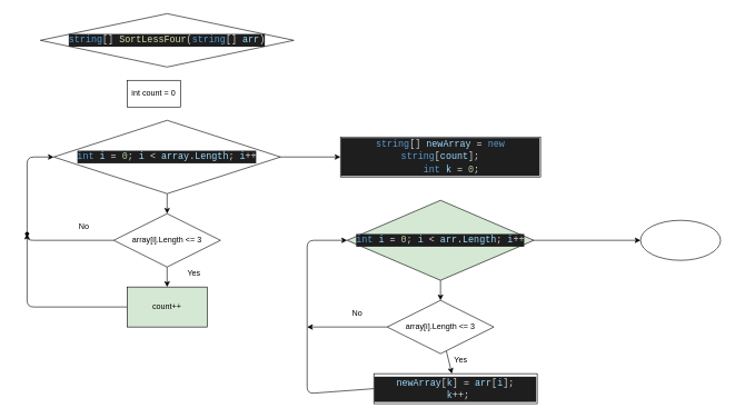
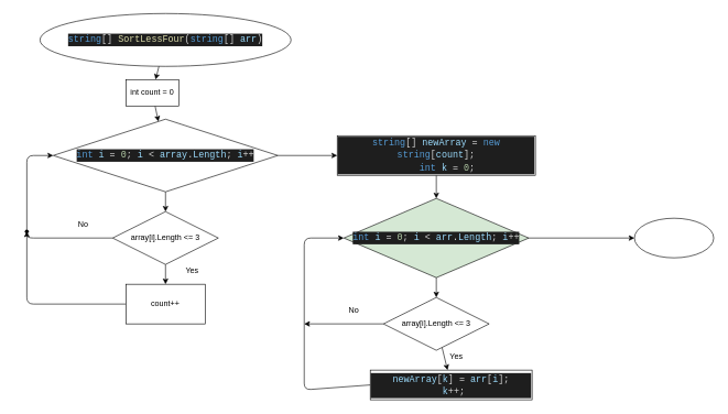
- <mxCell id="3" value="&lt;div style=&quot;color: rgb(212 , 212 , 212) ; background-color: rgb(30 , 30 , 30) ; font-family: &amp;#34;consolas&amp;#34; , &amp;#34;courier new&amp;#34; , monospace ; font-size: 14px ; line-height: 19px&quot;&gt;&lt;span style=&quot;color: #569cd6&quot;&gt;string&lt;/span&gt;[] &lt;span style=&quot;color: #dcdcaa&quot;&gt;SortLessFour&lt;/span&gt;(&lt;span style=&quot;color: #569cd6&quot;&gt;string&lt;/span&gt;[] &lt;span style=&quot;color: #9cdcfe&quot;&gt;arr&lt;/span&gt;)&lt;/div&gt;" style="rhombus;whiteSpace=wrap;html=1;" vertex="1" parent="1"><mxGeometry x="60" y="20" width="380" height="80" as="geometry" /></mxCell>
+ <mxCell id="3" value="&lt;div style=&quot;color: rgb(212 , 212 , 212) ; background-color: rgb(30 , 30 , 30) ; font-family: &amp;#34;consolas&amp;#34; , &amp;#34;courier new&amp;#34; , monospace ; font-size: 14px ; line-height: 19px&quot;&gt;&lt;span style=&quot;color: #569cd6&quot;&gt;string&lt;/span&gt;[] &lt;span style=&quot;color: #dcdcaa&quot;&gt;SortLessFour&lt;/span&gt;(&lt;span style=&quot;color: #569cd6&quot;&gt;string&lt;/span&gt;[] &lt;span style=&quot;color: #9cdcfe&quot;&gt;arr&lt;/span&gt;)&lt;/div&gt;" style="ellipse;whiteSpace=wrap;html=1;" vertex="1" parent="1"><mxGeometry x="60" y="20" width="380" height="80" as="geometry" /></mxCell>
+ <mxCell id="2" value="" style="edgeStyle=none;html=1;" edge="1" parent="1" source="3" target="5"><mxGeometry relative="1" as="geometry" /></mxCell>
+ <mxCell id="4" value="" style="edgeStyle=none;html=1;" edge="1" parent="1" source="5" target="8"><mxGeometry relative="1" as="geometry" /></mxCell>
+ <mxCell id="18" value="" style="edgeStyle=none;html=1;" edge="1" parent="1" source="19" target="22"><mxGeometry relative="1" as="geometry" /></mxCell>
- <mxCell id="13" value="count++" style="whiteSpace=wrap;html=1;fillColor=#d5e8d4;" vertex="1" parent="1"><mxGeometry x="190" y="430" width="120" height="60" as="geometry" /></mxCell>
+ <mxCell id="13" value="count++" style="whiteSpace=wrap;html=1;" vertex="1" parent="1"><mxGeometry x="190" y="430" width="120" height="60" as="geometry" /></mxCell>
